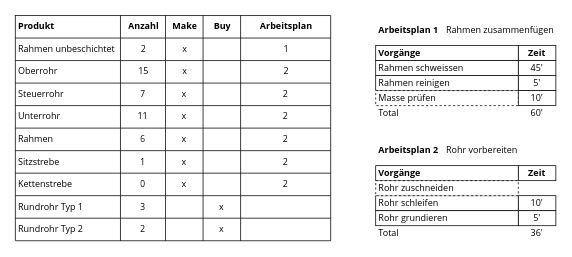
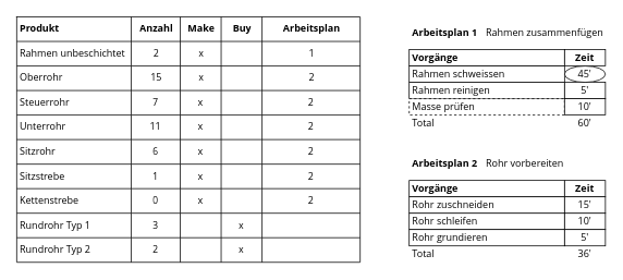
- <mxCell id="14" value="45'" style="rounded=0;whiteSpace=wrap;html=1;strokeColor=#000000;fontFamily=Open Sans;fontSize=12;align=center;" parent="1" vertex="1"><mxGeometry x="690" y="80" width="50" height="20" as="geometry" /></mxCell>
+ <mxCell id="14" value="45'" style="ellipse;whiteSpace=wrap;html=1;strokeColor=#000000;fontFamily=Open Sans;fontSize=12;align=center;" parent="1" vertex="1"><mxGeometry x="690" y="80" width="50" height="20" as="geometry" /></mxCell>
- <mxCell id="58" value="Rahmen" style="shape=partialRectangle;html=1;whiteSpace=wrap;connectable=0;fillColor=none;top=0;left=0;bottom=0;right=0;overflow=hidden;fontFamily=Open Sans;align=left;spacingLeft=2;" parent="57" vertex="1"><mxGeometry width="140" height="30" as="geometry" /></mxCell>
+ <mxCell id="58" value="Sitzrohr" style="shape=partialRectangle;html=1;whiteSpace=wrap;connectable=0;fillColor=none;top=0;left=0;bottom=0;right=0;overflow=hidden;fontFamily=Open Sans;align=left;spacingLeft=2;" parent="57" vertex="1"><mxGeometry width="140" height="30" as="geometry" /></mxCell>
- <mxCell id="23" value="Rohr zuschneiden" style="rounded=0;whiteSpace=wrap;html=1;strokeColor=#000000;fontFamily=Open Sans;fontSize=12;align=left;spacingLeft=2;dashed=1;" parent="1" vertex="1"><mxGeometry x="500" y="240" width="190" height="20" as="geometry" /></mxCell>
+ <mxCell id="23" value="Rohr zuschneiden" style="rounded=0;whiteSpace=wrap;html=1;strokeColor=#000000;fontFamily=Open Sans;fontSize=12;align=left;spacingLeft=2;" parent="1" vertex="1"><mxGeometry x="500" y="240" width="190" height="20" as="geometry" /></mxCell>
+ <mxCell id="24" value="15'" style="rounded=0;whiteSpace=wrap;html=1;strokeColor=#000000;fontFamily=Open Sans;fontSize=12;align=center;" parent="1" vertex="1"><mxGeometry x="690" y="240" width="50" height="20" as="geometry" /></mxCell>
